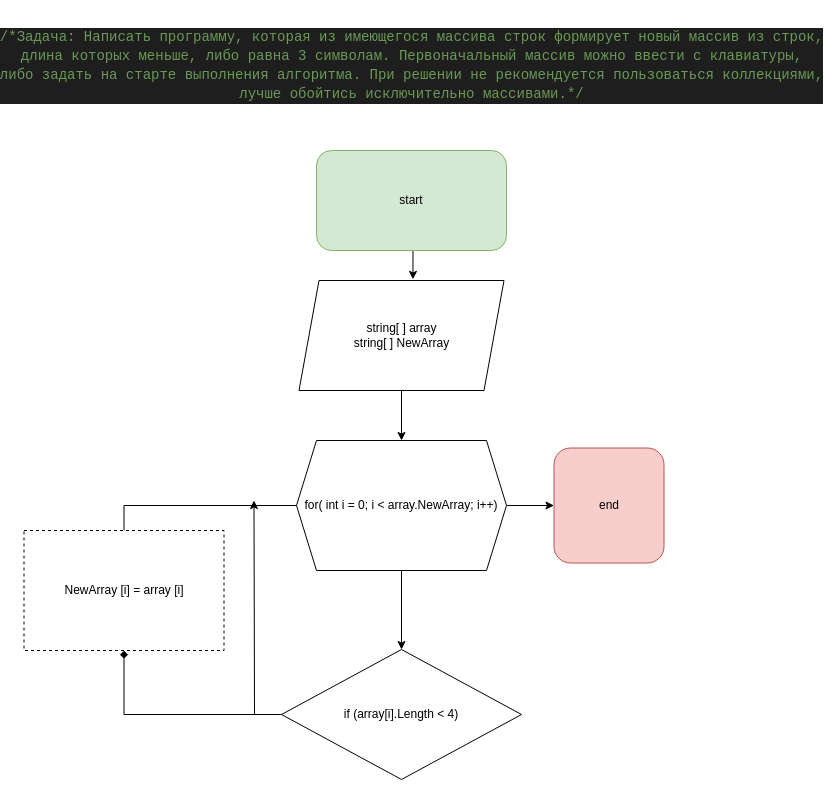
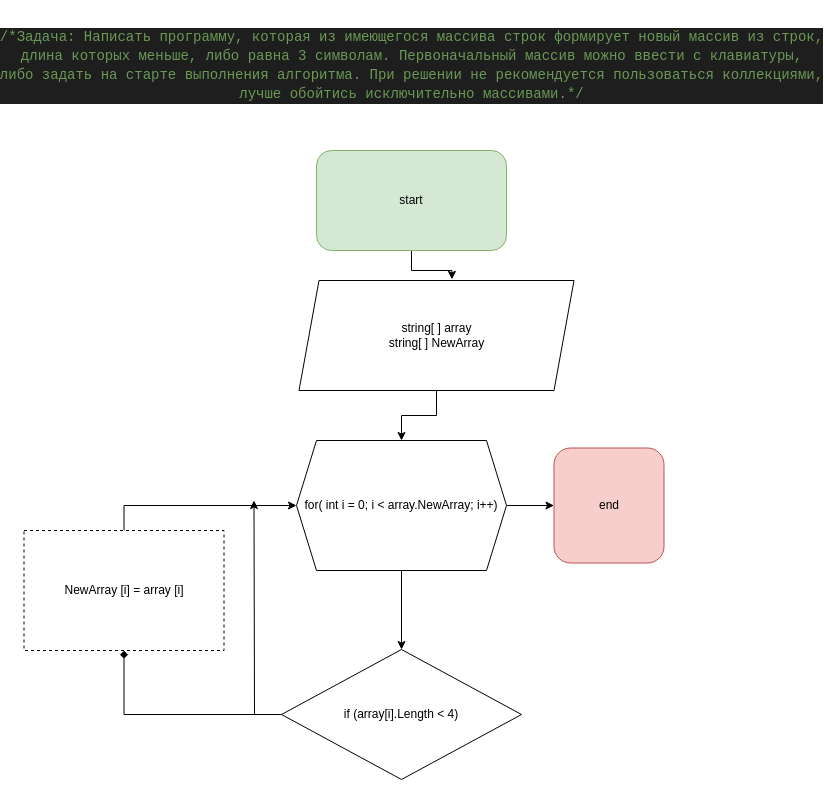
- <mxCell id="5" value="string[ ] array&lt;br&gt;string[ ] NewArray" style="shape=parallelogram;perimeter=parallelogramPerimeter;whiteSpace=wrap;html=1;fixedSize=1;" vertex="1" parent="1"><mxGeometry x="297.5" y="280" width="205" height="110" as="geometry" /></mxCell>
+ <mxCell id="5" value="string[ ] array&lt;br&gt;string[ ] NewArray" style="shape=parallelogram;perimeter=parallelogramPerimeter;whiteSpace=wrap;html=1;fixedSize=1;" vertex="1" parent="1"><mxGeometry x="297.5" y="280" width="275" height="110" as="geometry" /></mxCell>
- <mxCell id="12" style="edgeStyle=orthogonalEdgeStyle;rounded=0;orthogonalLoop=1;jettySize=auto;html=1;exitX=0.5;exitY=0;exitDx=0;exitDy=0;entryX=0;entryY=0.5;entryDx=0;entryDy=0;endArrow=none;" edge="1" parent="1" source="13" target="8"><mxGeometry relative="1" as="geometry" /></mxCell>
+ <mxCell id="12" style="edgeStyle=orthogonalEdgeStyle;rounded=0;orthogonalLoop=1;jettySize=auto;html=1;exitX=0.5;exitY=0;exitDx=0;exitDy=0;entryX=0;entryY=0.5;entryDx=0;entryDy=0;" edge="1" parent="1" source="13" target="8"><mxGeometry relative="1" as="geometry" /></mxCell>
